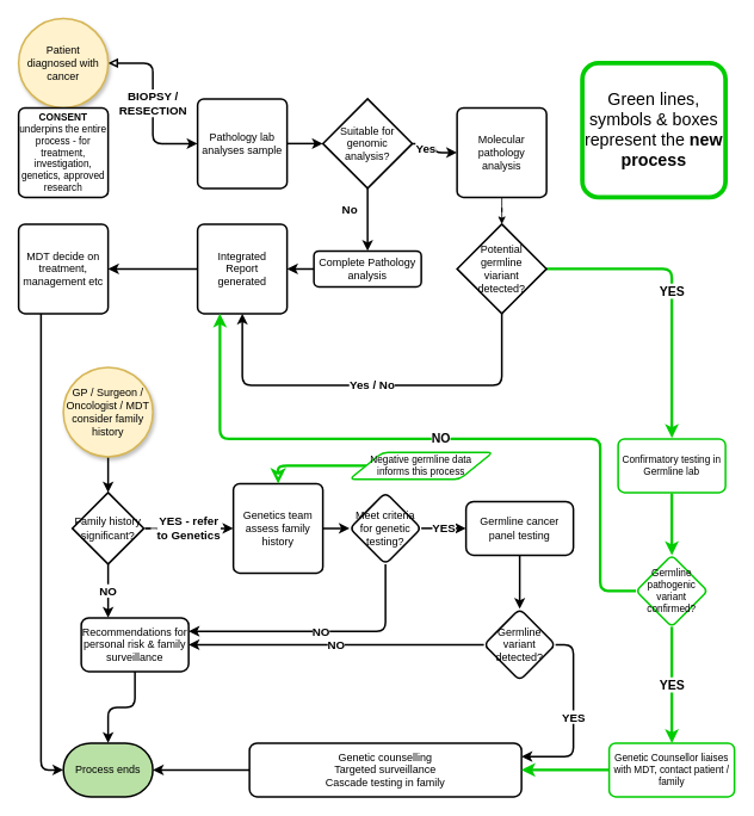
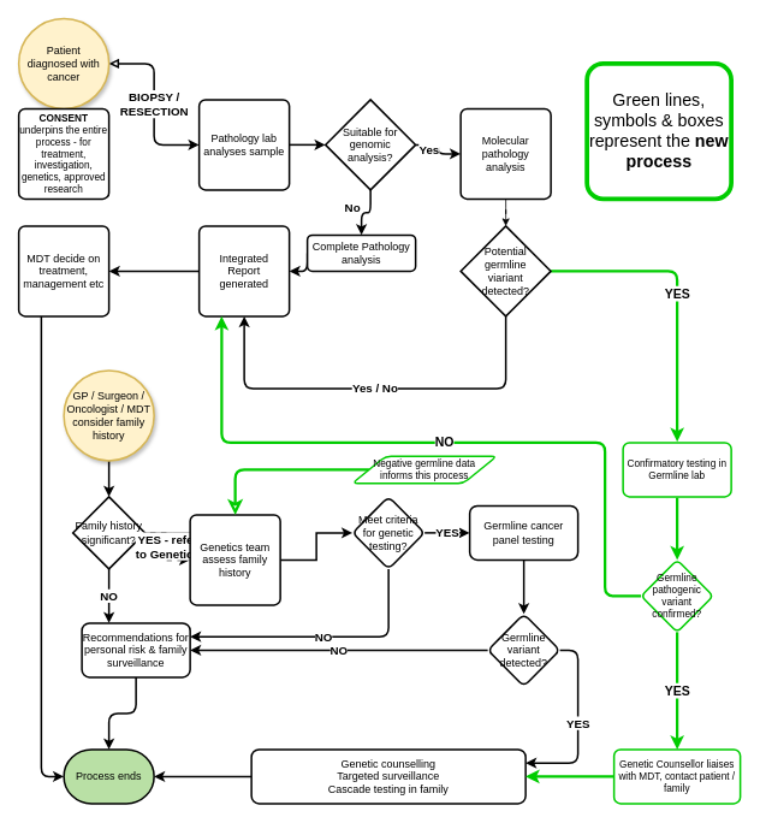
- <mxCell id="5" value="Complete Pathology analysis" style="rounded=1;whiteSpace=wrap;html=1;fontSize=12;glass=0;strokeWidth=2;shadow=0;arcSize=14;" parent="1" vertex="1"><mxGeometry x="350" y="280" width="120" height="40" as="geometry" /></mxCell>
+ <mxCell id="5" value="Complete Pathology analysis" style="rounded=1;whiteSpace=wrap;html=1;fontSize=12;glass=0;strokeWidth=2;shadow=0;arcSize=14;" parent="1" vertex="1"><mxGeometry x="340" y="260" width="120" height="40" as="geometry" /></mxCell>
- <mxCell id="28" value="Genetics team assess family history" style="rounded=1;whiteSpace=wrap;html=1;absoluteArcSize=1;arcSize=14;strokeWidth=2;" vertex="1" parent="1"><mxGeometry x="260" y="540" width="100" height="100" as="geometry" /></mxCell>
+ <mxCell id="28" value="Genetics team assess family history" style="rounded=1;whiteSpace=wrap;html=1;absoluteArcSize=1;arcSize=14;strokeWidth=2;" vertex="1" parent="1"><mxGeometry x="210" y="570" width="100" height="100" as="geometry" /></mxCell>
